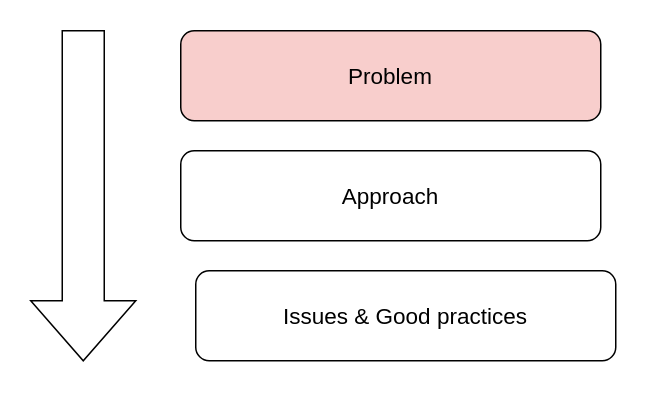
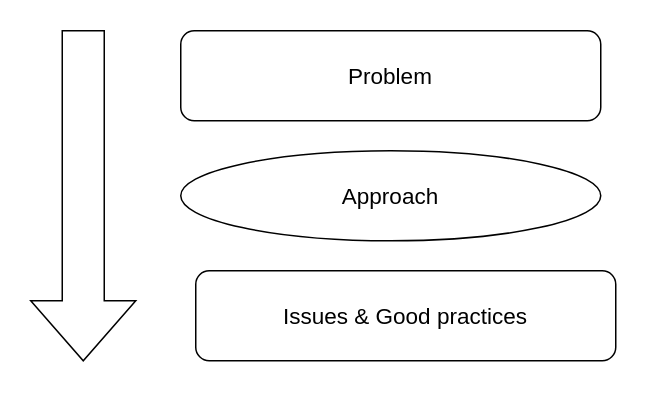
- <mxCell id="2" value="Problem" style="rounded=1;whiteSpace=wrap;html=1;fontSize=15;fillColor=#f8cecc;" parent="1" vertex="1"><mxGeometry x="120" y="20" width="280" height="60" as="geometry" /></mxCell>
+ <mxCell id="2" value="Problem" style="rounded=1;whiteSpace=wrap;html=1;fontSize=15;" parent="1" vertex="1"><mxGeometry x="120" y="20" width="280" height="60" as="geometry" /></mxCell>
- <mxCell id="3" value="Approach" style="rounded=1;whiteSpace=wrap;html=1;fontSize=15;" parent="1" vertex="1"><mxGeometry x="120" y="100" width="280" height="60" as="geometry" /></mxCell>
+ <mxCell id="3" value="Approach" style="ellipse;whiteSpace=wrap;html=1;fontSize=15;" parent="1" vertex="1"><mxGeometry x="120" y="100" width="280" height="60" as="geometry" /></mxCell>
